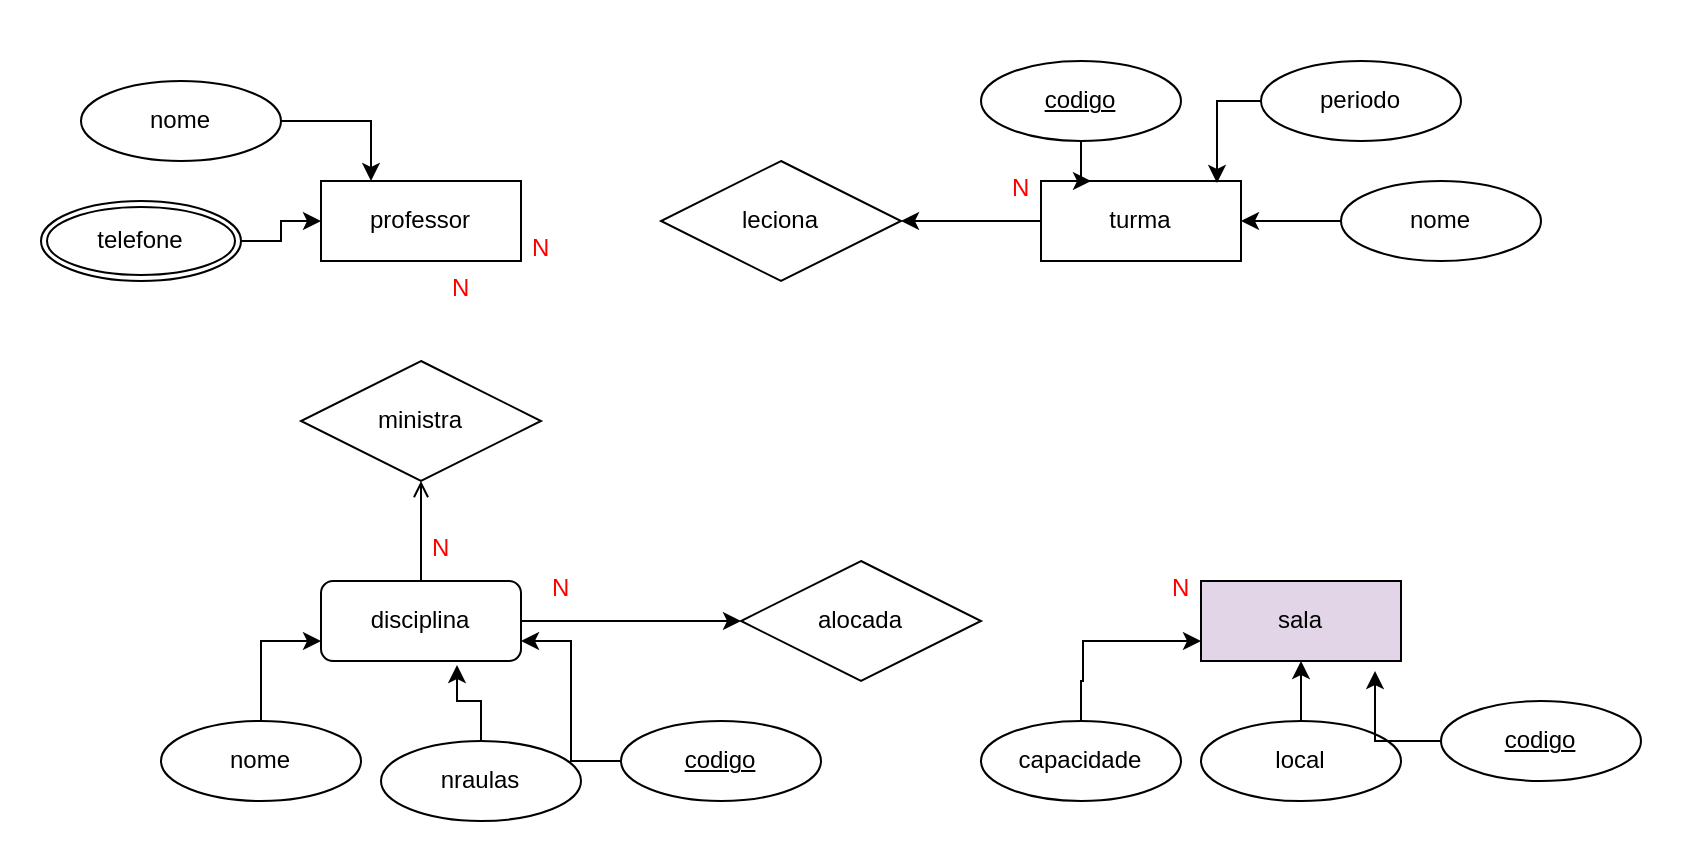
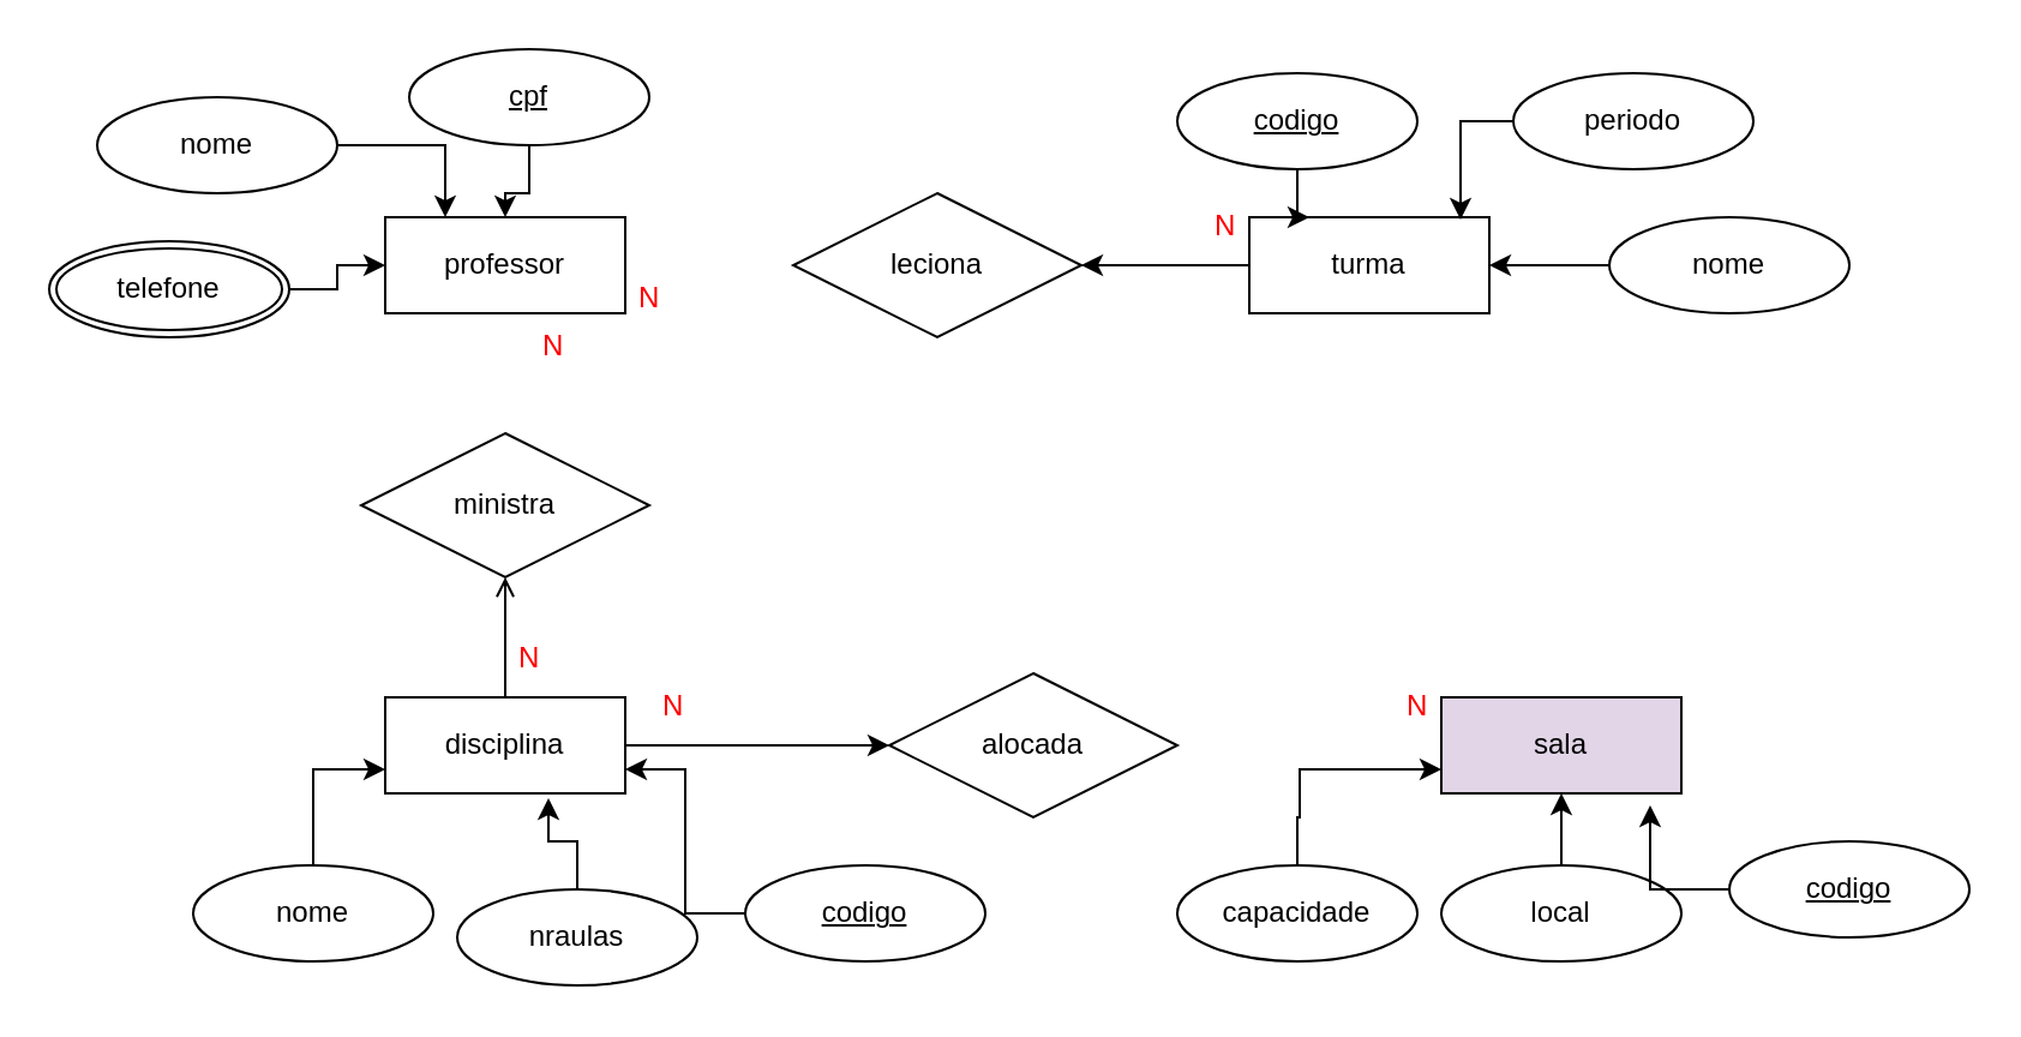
+ <mxCell id="11" value="cpf" style="ellipse;whiteSpace=wrap;html=1;align=center;fontStyle=4;" vertex="1" parent="1"><mxGeometry x="170" y="20" width="100" height="40" as="geometry" /></mxCell>
+ <mxCell id="10" style="edgeStyle=orthogonalEdgeStyle;rounded=0;orthogonalLoop=1;jettySize=auto;html=1;" edge="1" parent="1" source="11" target="2"><mxGeometry relative="1" as="geometry" /></mxCell>
- <mxCell id="21" value="disciplina" style="whiteSpace=wrap;html=1;align=center;rounded=1;" vertex="1" parent="1"><mxGeometry x="160" y="290" width="100" height="40" as="geometry" /></mxCell>
+ <mxCell id="21" value="disciplina" style="whiteSpace=wrap;html=1;align=center;" vertex="1" parent="1"><mxGeometry x="160" y="290" width="100" height="40" as="geometry" /></mxCell>
